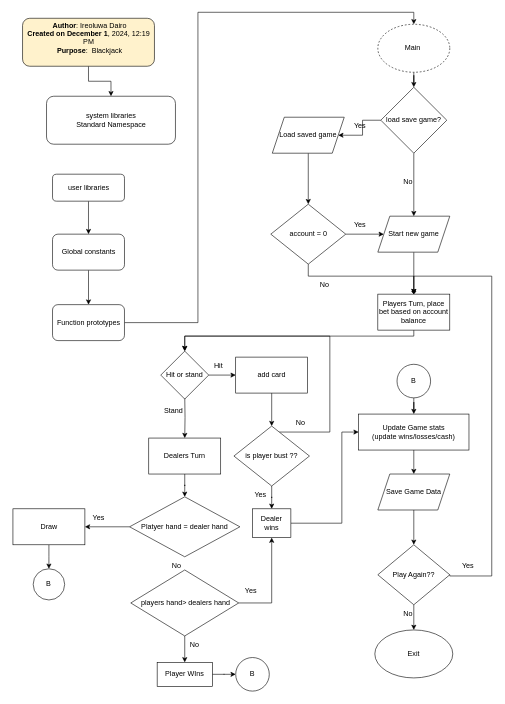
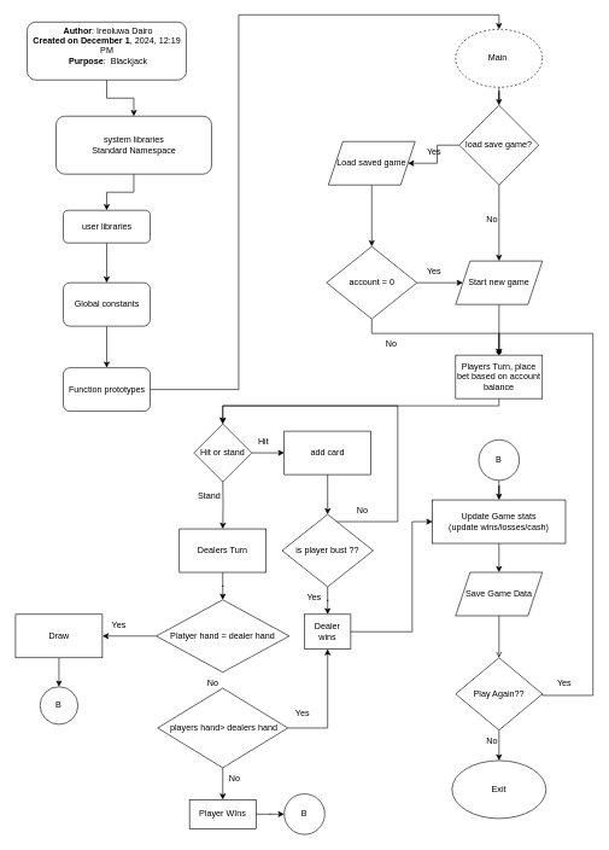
- <mxCell id="11" value="&lt;b&gt;&amp;nbsp;Author&lt;/b&gt;: Ireoluwa Dairo&lt;br&gt;&lt;b&gt;Created on December 1&lt;/b&gt;, 2024, 12:19 PM&lt;br&gt;&lt;b&gt;&amp;nbsp;Purpose&lt;/b&gt;:&amp;nbsp; Blackjack&lt;div&gt;&lt;br&gt;&lt;/div&gt;" style="whiteSpace=wrap;html=1;rounded=1;fillColor=#fff2cc;" parent="1" vertex="1"><mxGeometry x="36.51" y="30" width="220" height="80" as="geometry" /></mxCell>
+ <mxCell id="11" value="&lt;b&gt;&amp;nbsp;Author&lt;/b&gt;: Ireoluwa Dairo&lt;br&gt;&lt;b&gt;Created on December 1&lt;/b&gt;, 2024, 12:19 PM&lt;br&gt;&lt;b&gt;&amp;nbsp;Purpose&lt;/b&gt;:&amp;nbsp; Blackjack&lt;div&gt;&lt;br&gt;&lt;/div&gt;" style="whiteSpace=wrap;html=1;rounded=1;" parent="1" vertex="1"><mxGeometry x="36.51" y="30" width="220" height="80" as="geometry" /></mxCell>
+ <mxCell id="2" value="" style="edgeStyle=orthogonalEdgeStyle;rounded=0;orthogonalLoop=1;jettySize=auto;html=1;" parent="1" source="3" target="5" edge="1"><mxGeometry relative="1" as="geometry" /></mxCell>
- <mxCell id="65" value="" style="edgeStyle=orthogonalEdgeStyle;rounded=0;orthogonalLoop=1;jettySize=auto;html=1;" parent="1" source="66" target="69" edge="1"><mxGeometry relative="1" as="geometry" /></mxCell>
+ <mxCell id="65" value="" style="edgeStyle=orthogonalEdgeStyle;rounded=0;orthogonalLoop=1;jettySize=auto;html=1;endArrow=open;" parent="1" source="66" target="69" edge="1"><mxGeometry relative="1" as="geometry" /></mxCell>
